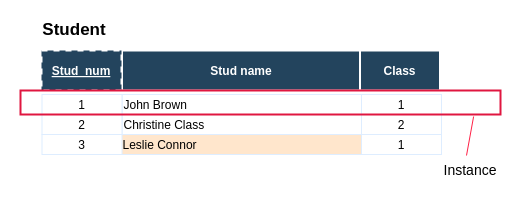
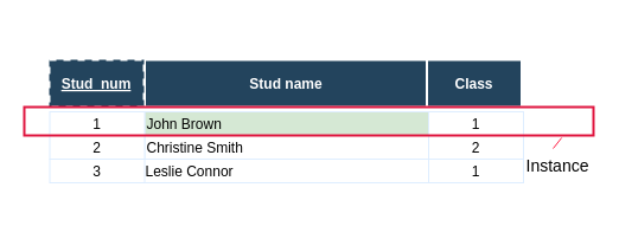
- <mxCell id="14" value="Student" style="text;html=1;strokeColor=none;fillColor=none;align=center;verticalAlign=middle;whiteSpace=wrap;rounded=0;strokeWidth=3;fontStyle=1;fontSize=17;" parent="1" vertex="1"><mxGeometry x="53.5" y="20" width="40" height="20" as="geometry" /></mxCell>
- <mxCell id="2" value="John Brown" style="align=left;strokeColor=#DEEDFF" parent="1" vertex="1"><mxGeometry x="121.5" y="94" width="263" height="20" as="geometry" /></mxCell>
+ <mxCell id="2" value="John Brown" style="align=left;strokeColor=#DEEDFF;fillColor=#d5e8d4;" parent="1" vertex="1"><mxGeometry x="121.5" y="94" width="263" height="20" as="geometry" /></mxCell>
- <mxCell id="3" value="Christine Class" style="align=left;strokeColor=#DEEDFF" parent="1" vertex="1"><mxGeometry x="121.5" y="114" width="263" height="20" as="geometry" /></mxCell>
+ <mxCell id="3" value="Christine Smith" style="align=left;strokeColor=#DEEDFF" parent="1" vertex="1"><mxGeometry x="121.5" y="114" width="263" height="20" as="geometry" /></mxCell>
- <mxCell id="4" value="Leslie Connor" style="align=left;strokeColor=#DEEDFF;fillColor=#ffe6cc;" parent="1" vertex="1"><mxGeometry x="120.5" y="134" width="264" height="20" as="geometry" /></mxCell>
+ <mxCell id="4" value="Leslie Connor" style="align=left;strokeColor=#DEEDFF" parent="1" vertex="1"><mxGeometry x="120.5" y="134" width="264" height="20" as="geometry" /></mxCell>
- <mxCell id="16" value="Instance" style="text;html=1;strokeColor=none;fillColor=none;align=center;verticalAlign=middle;whiteSpace=wrap;rounded=0;fontSize=14;" vertex="1" parent="1"><mxGeometry x="450" y="160" width="40" height="20" as="geometry" /></mxCell>
+ <mxCell id="16" value="Instance" style="text;html=1;strokeColor=none;fillColor=none;align=center;verticalAlign=middle;whiteSpace=wrap;rounded=0;fontSize=14;" vertex="1" parent="1"><mxGeometry x="450" y="130" width="40" height="20" as="geometry" /></mxCell>
